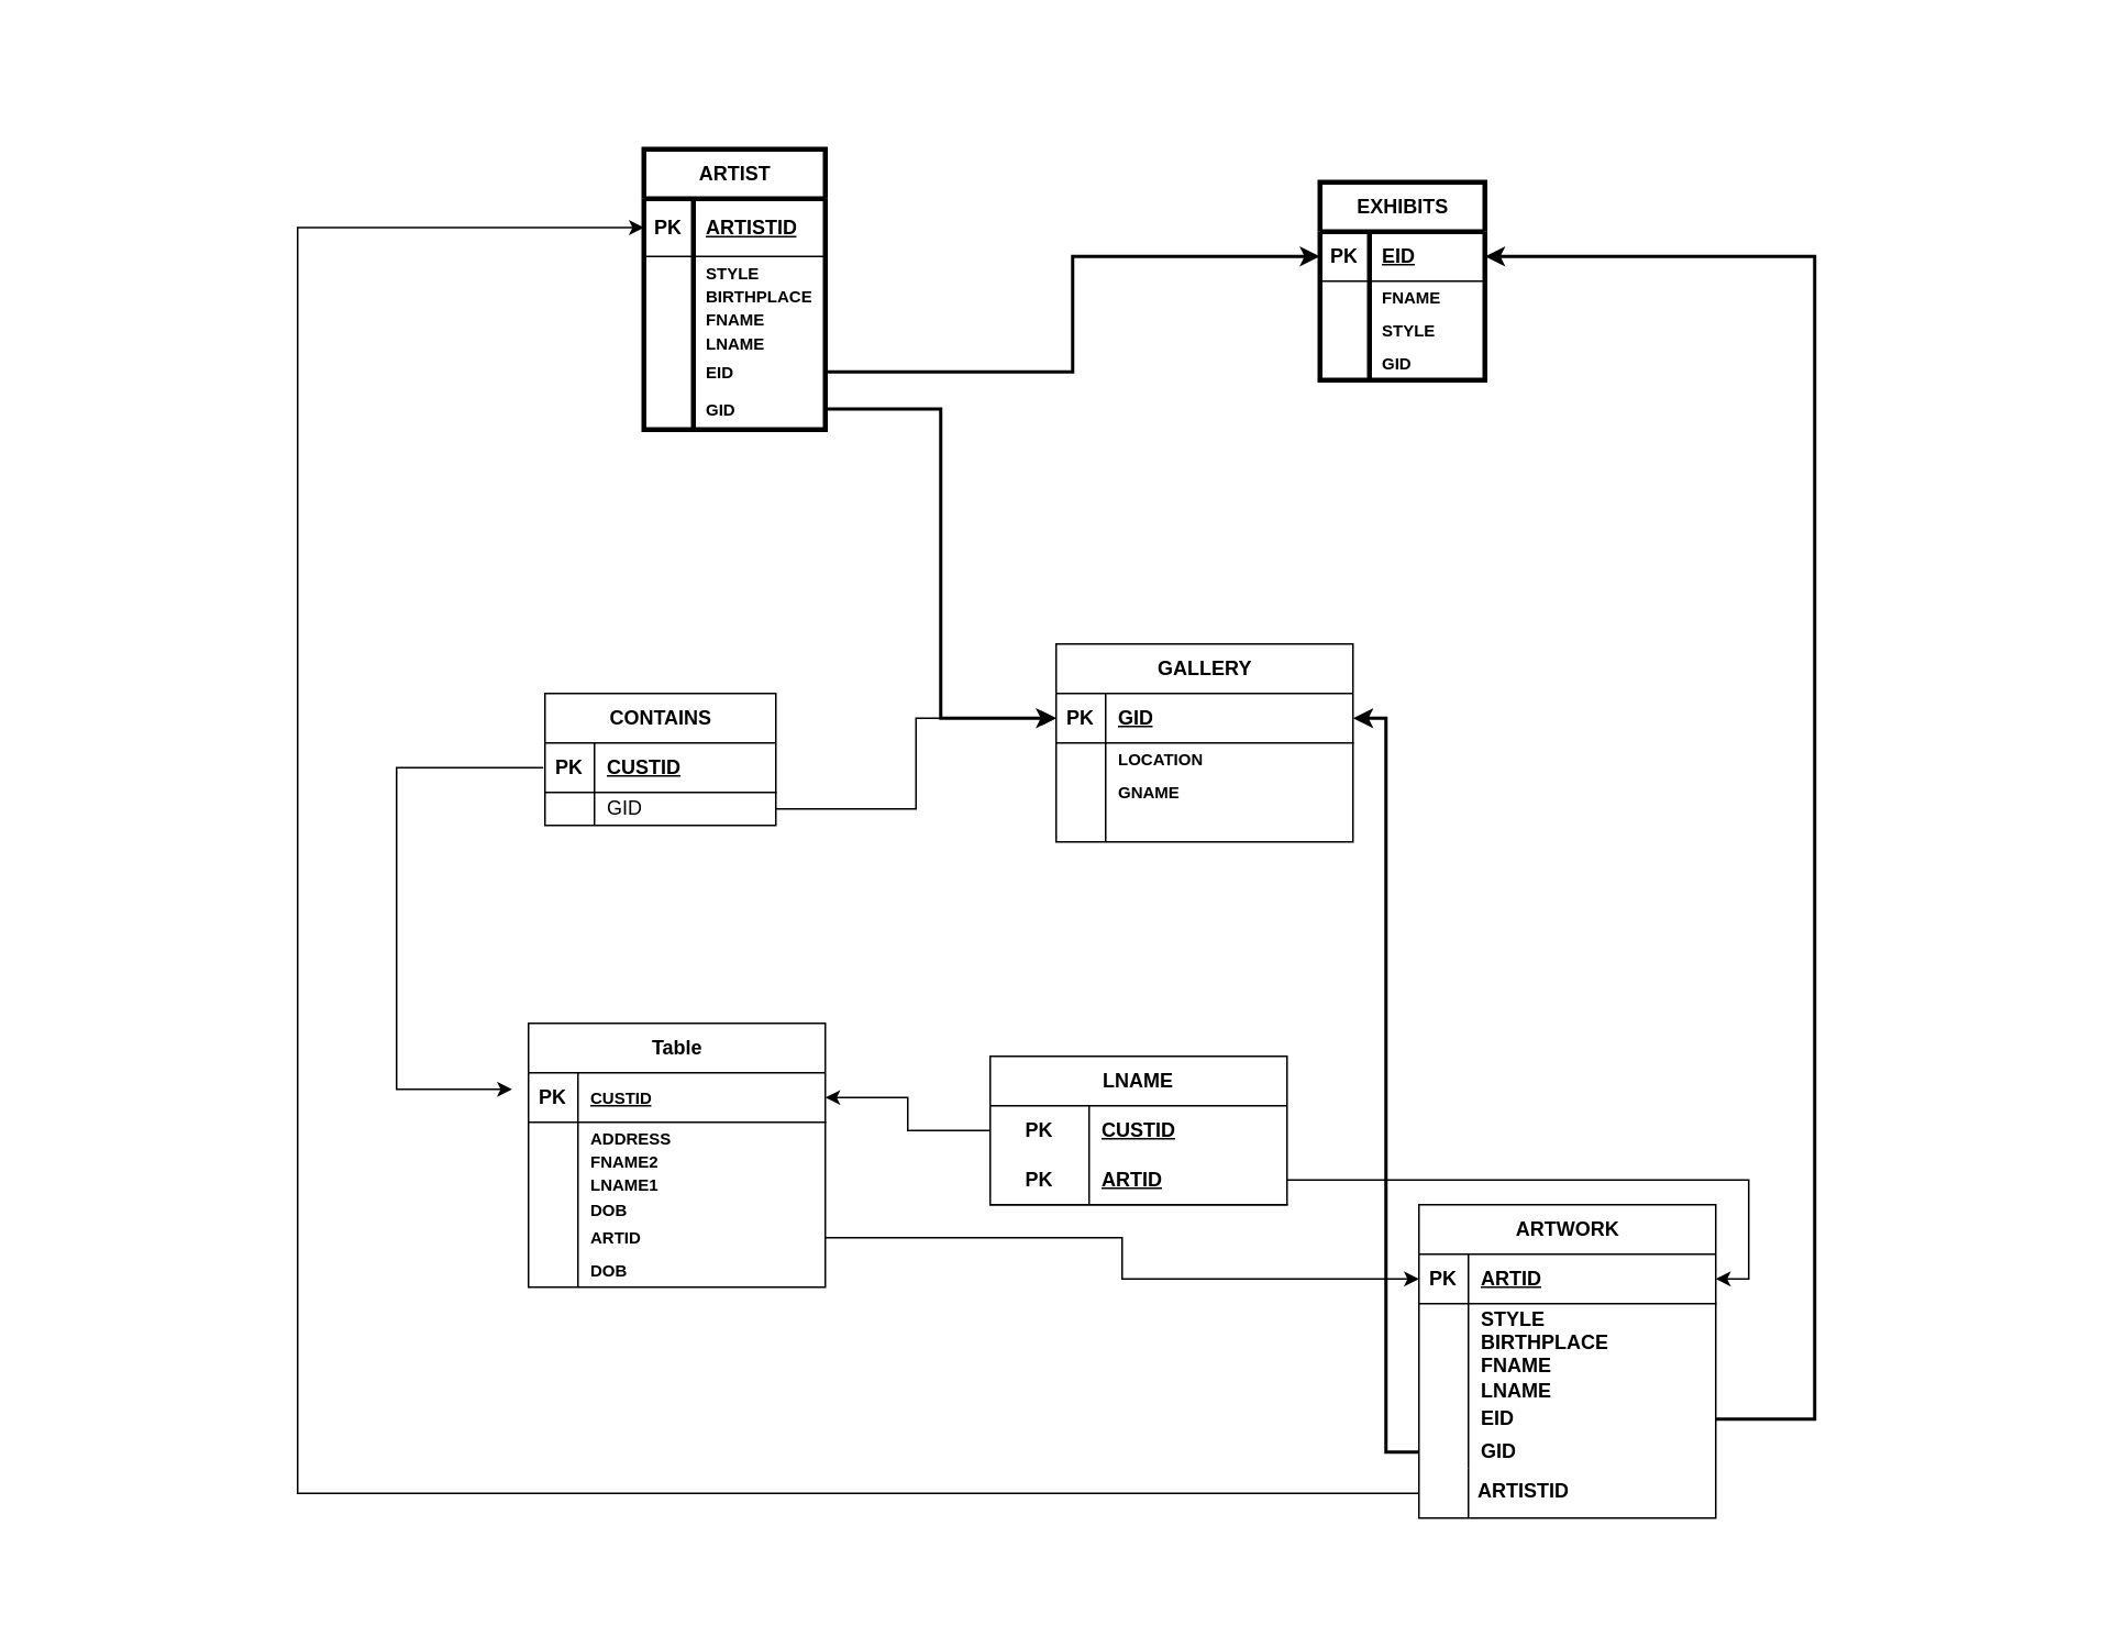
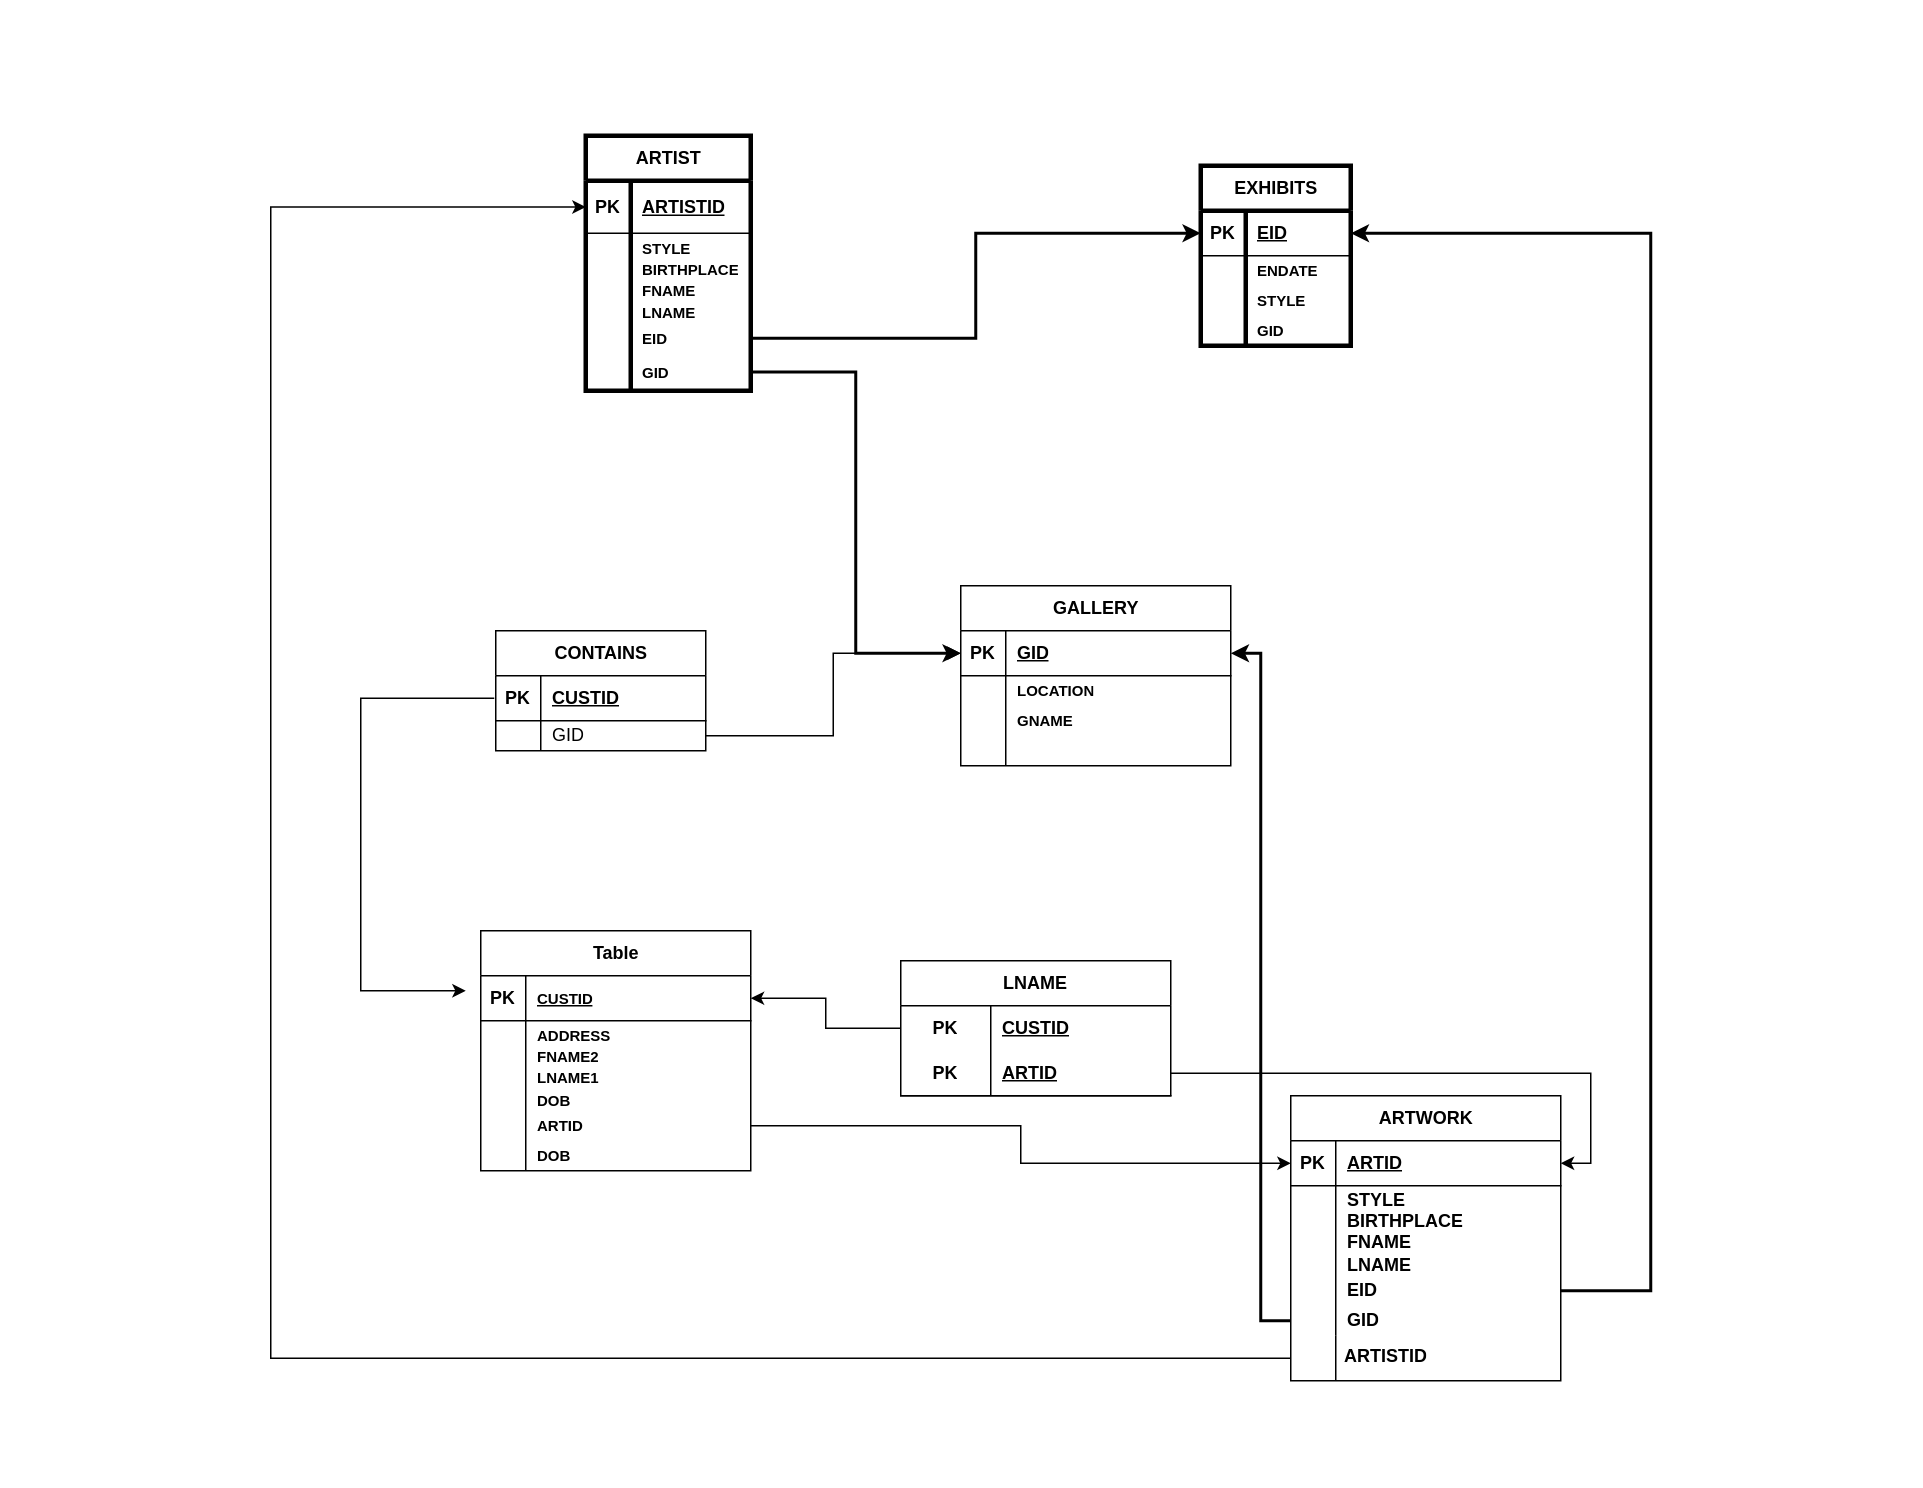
- <mxCell id="22" value="&lt;div style=&quot;text-wrap: nowrap;&quot;&gt;&lt;font style=&quot;font-size: 10px;&quot;&gt;&lt;b&gt;FNAME&lt;/b&gt;&lt;/font&gt;&lt;/div&gt;" style="shape=partialRectangle;connectable=0;fillColor=none;top=0;left=0;bottom=0;right=0;align=left;spacingLeft=6;overflow=hidden;whiteSpace=wrap;html=1;" vertex="1" parent="20"><mxGeometry x="30" width="70" height="20" as="geometry"><mxRectangle width="70" height="20" as="alternateBounds" /></mxGeometry></mxCell>
+ <mxCell id="22" value="&lt;div style=&quot;text-wrap: nowrap;&quot;&gt;&lt;font style=&quot;font-size: 10px;&quot;&gt;&lt;b&gt;ENDATE&lt;/b&gt;&lt;/font&gt;&lt;/div&gt;" style="shape=partialRectangle;connectable=0;fillColor=none;top=0;left=0;bottom=0;right=0;align=left;spacingLeft=6;overflow=hidden;whiteSpace=wrap;html=1;" vertex="1" parent="20"><mxGeometry x="30" width="70" height="20" as="geometry"><mxRectangle width="70" height="20" as="alternateBounds" /></mxGeometry></mxCell>
